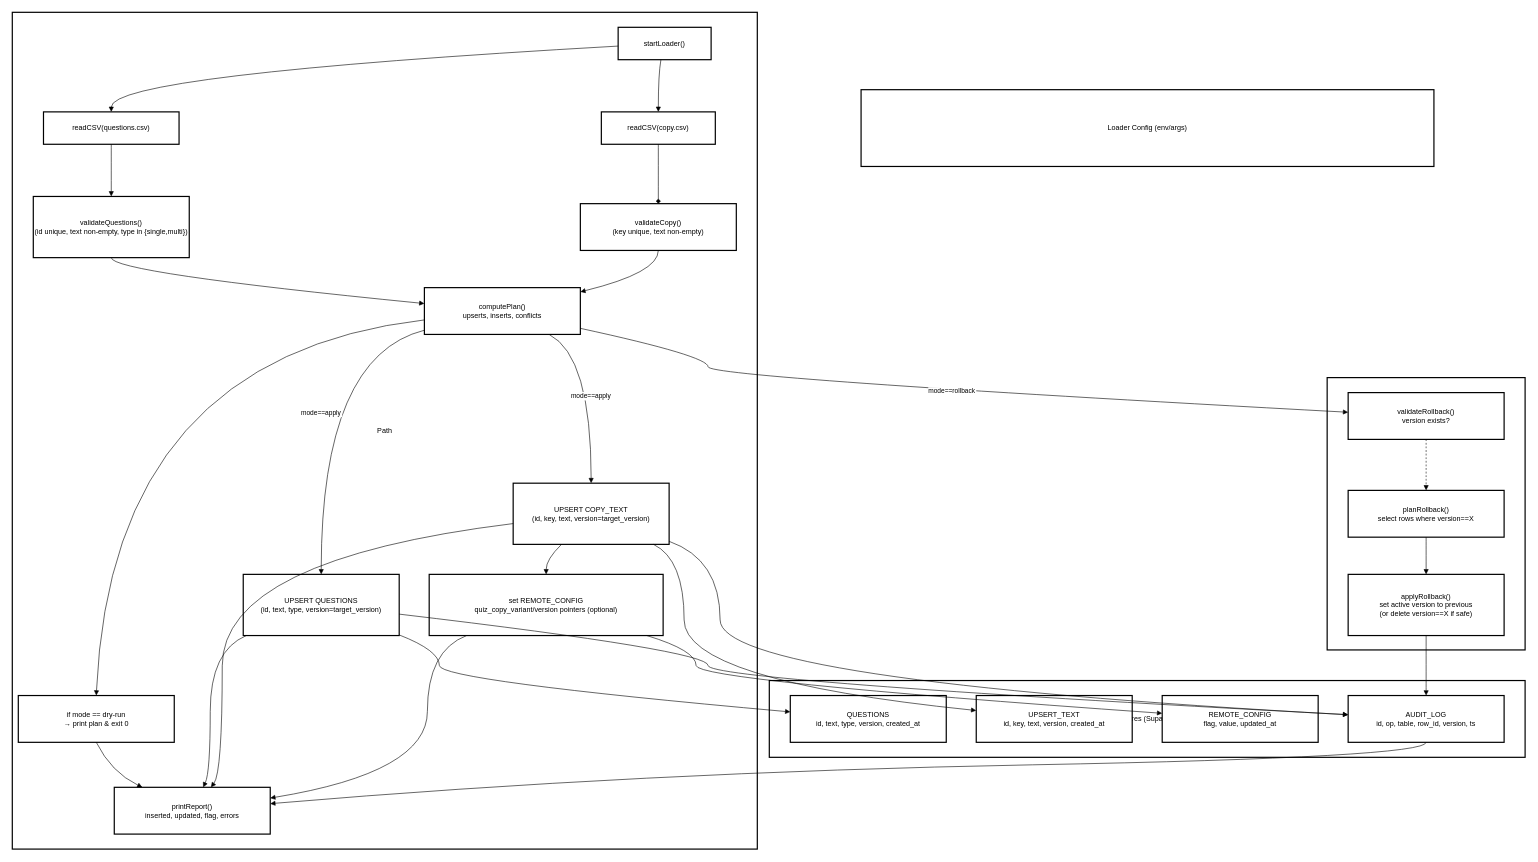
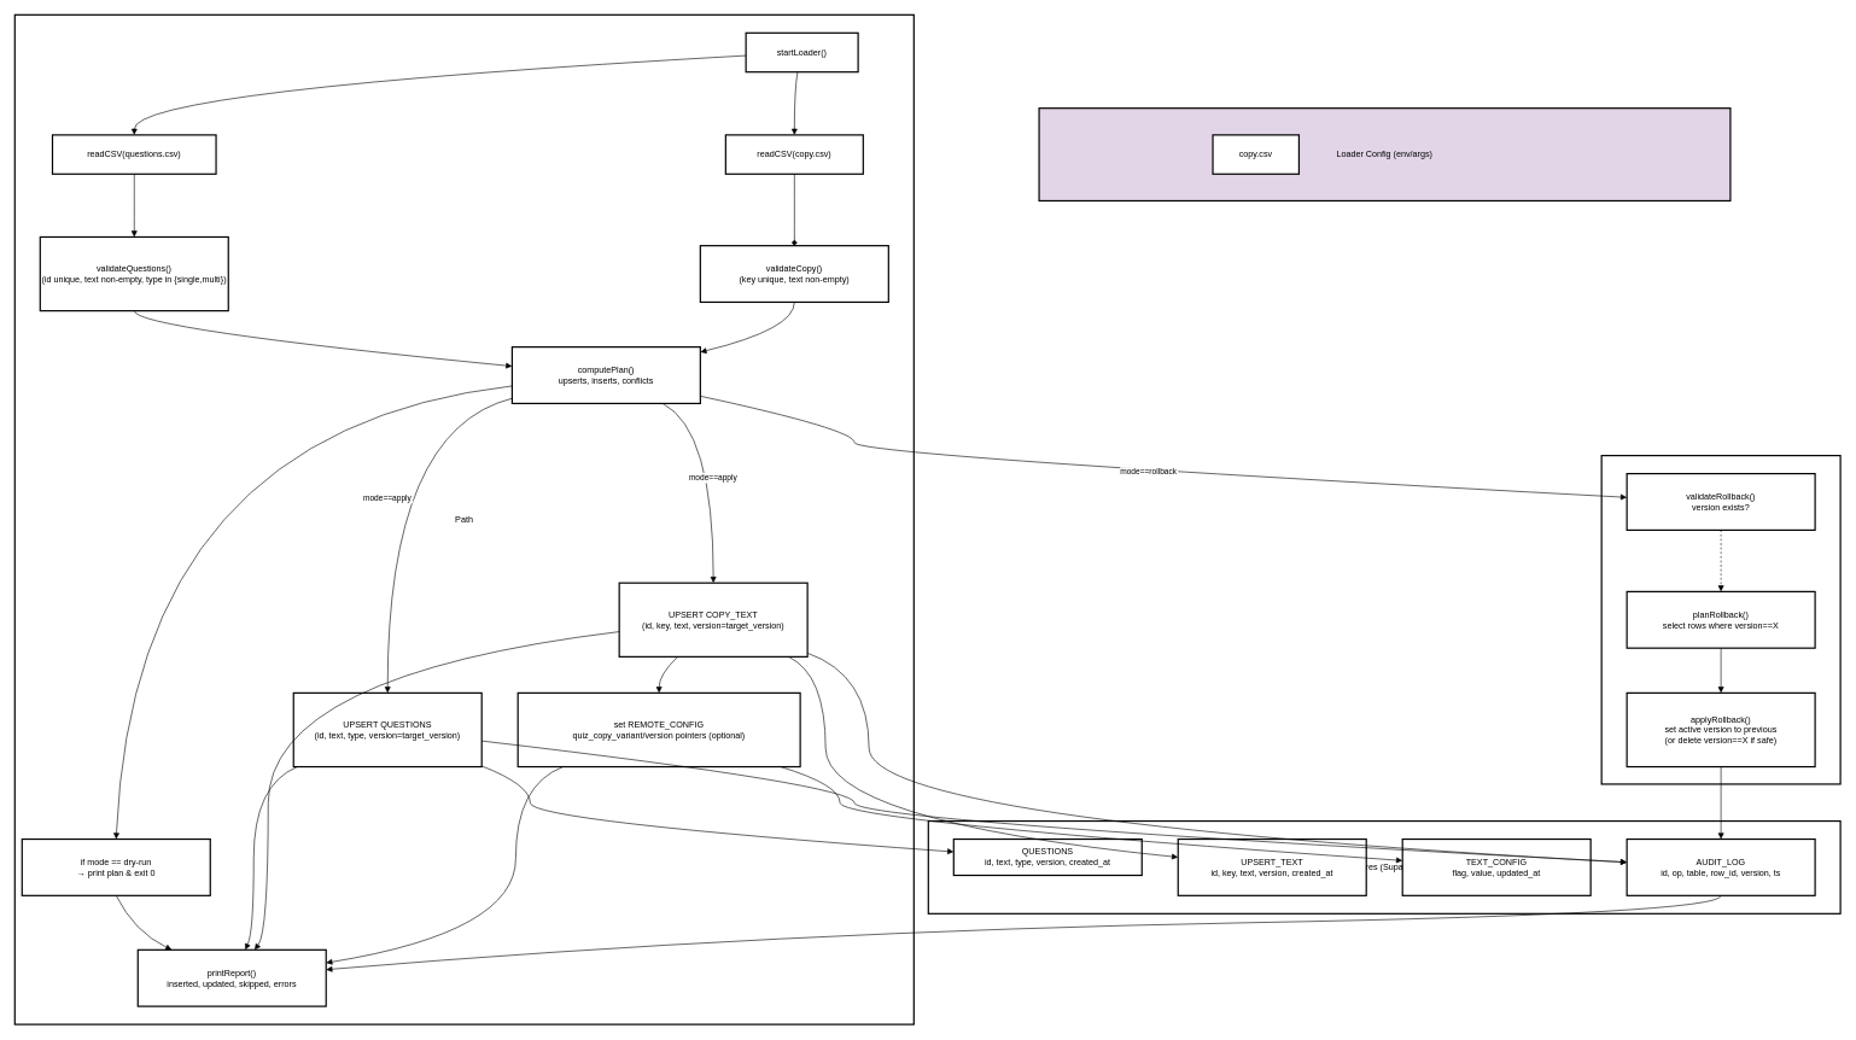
+ <mxCell id="6" value="copy.csv" style="whiteSpace=wrap;strokeWidth=2;" vertex="1" parent="1"><mxGeometry x="1675" y="186" width="119" height="54" as="geometry" /></mxCell>
- <mxCell id="5" value="Loader Config (env/args)" style="whiteSpace=wrap;strokeWidth=2;" vertex="1" parent="1"><mxGeometry x="1435" y="149" width="955" height="128" as="geometry" /></mxCell>
+ <mxCell id="5" value="Loader Config (env/args)" style="whiteSpace=wrap;strokeWidth=2;fillColor=#e1d5e7;" vertex="1" parent="1"><mxGeometry x="1435" y="149" width="955" height="128" as="geometry" /></mxCell>
- <mxCell id="18" value="QUESTIONS&#10;id, text, type, version, created_at" style="whiteSpace=wrap;strokeWidth=2;" vertex="1" parent="1"><mxGeometry x="1317" y="1159" width="260" height="78" as="geometry" /></mxCell>
+ <mxCell id="18" value="QUESTIONS&#10;id, text, type, version, created_at" style="whiteSpace=wrap;strokeWidth=2;" vertex="1" parent="1"><mxGeometry x="1317" y="1159" width="260" height="50" as="geometry" /></mxCell>
- <mxCell id="20" value="REMOTE_CONFIG&#10;flag, value, updated_at" style="whiteSpace=wrap;strokeWidth=2;" vertex="1" parent="1"><mxGeometry x="1937" y="1159" width="260" height="78" as="geometry" /></mxCell>
+ <mxCell id="20" value="TEXT_CONFIG&#10;flag, value, updated_at" style="whiteSpace=wrap;strokeWidth=2;" vertex="1" parent="1"><mxGeometry x="1937" y="1159" width="260" height="78" as="geometry" /></mxCell>
- <mxCell id="17" value="printReport()&#10;inserted, updated, flag, errors" style="whiteSpace=wrap;strokeWidth=2;" vertex="1" parent="1"><mxGeometry x="190" y="1312" width="260" height="78" as="geometry" /></mxCell>
+ <mxCell id="17" value="printReport()&#10;inserted, updated, skipped, errors" style="whiteSpace=wrap;strokeWidth=2;" vertex="1" parent="1"><mxGeometry x="190" y="1312" width="260" height="78" as="geometry" /></mxCell>
